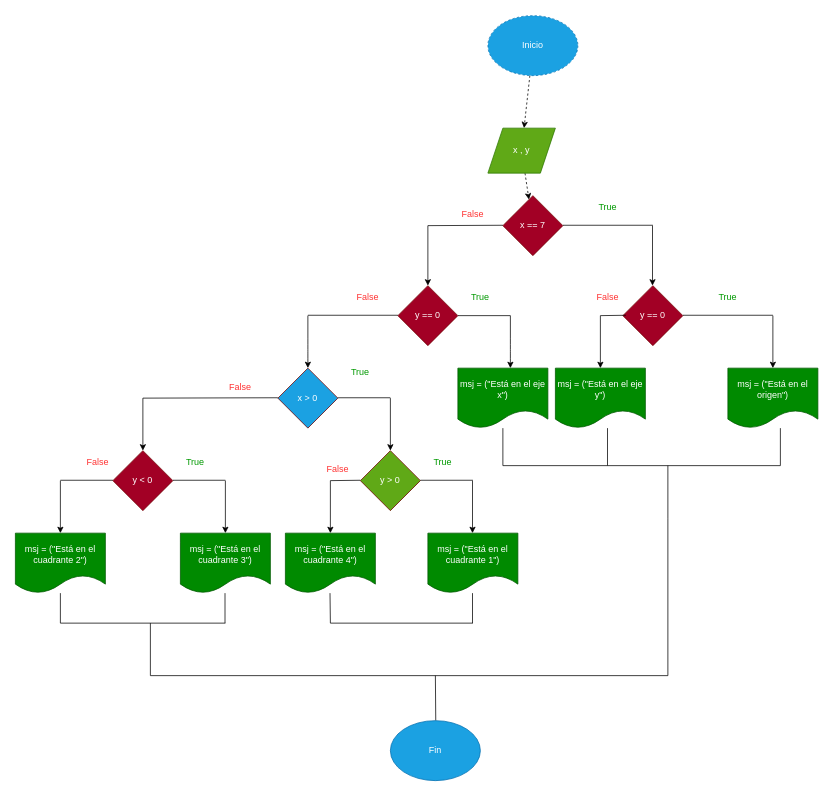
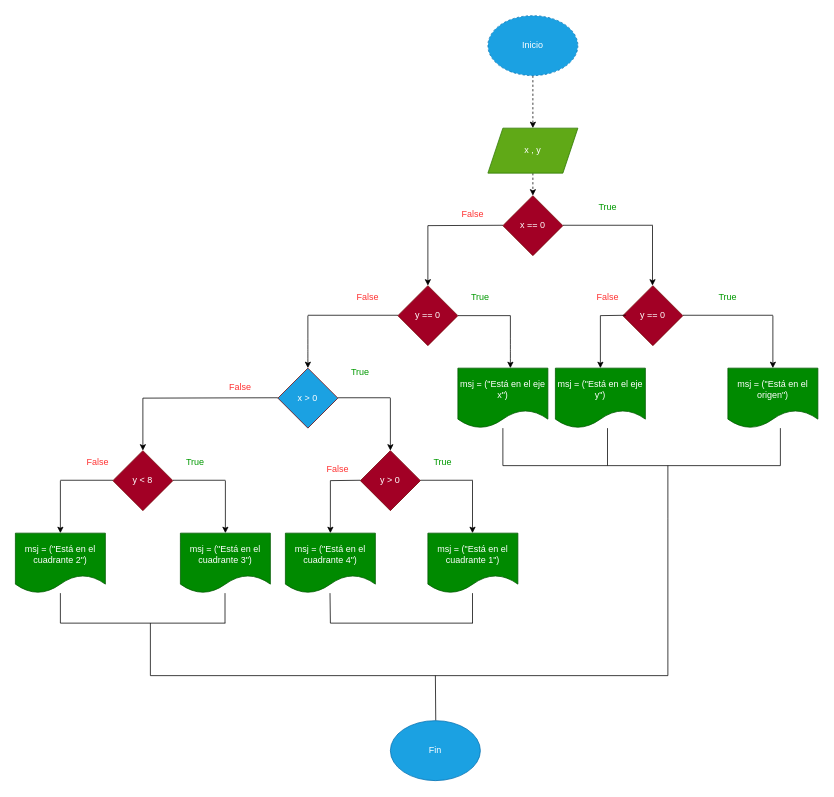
- <mxCell id="5" value="x , y" style="shape=parallelogram;perimeter=parallelogramPerimeter;whiteSpace=wrap;html=1;fixedSize=1;fillColor=#60a917;fontColor=#ffffff;strokeColor=#2D7600;" parent="1" vertex="1"><mxGeometry x="650" y="170" width="90" height="60" as="geometry" /></mxCell>
+ <mxCell id="5" value="x , y" style="shape=parallelogram;perimeter=parallelogramPerimeter;whiteSpace=wrap;html=1;fixedSize=1;fillColor=#60a917;fontColor=#ffffff;strokeColor=#2D7600;" parent="1" vertex="1"><mxGeometry x="650" y="170" width="120" height="60" as="geometry" /></mxCell>
- <mxCell id="6" value="x == 7" style="rhombus;whiteSpace=wrap;html=1;fillColor=#a20025;fontColor=#ffffff;strokeColor=#6F0000;" parent="1" vertex="1"><mxGeometry x="670" y="260" width="80" height="80" as="geometry" /></mxCell>
+ <mxCell id="6" value="x == 0" style="rhombus;whiteSpace=wrap;html=1;fillColor=#a20025;fontColor=#ffffff;strokeColor=#6F0000;" parent="1" vertex="1"><mxGeometry x="670" y="260" width="80" height="80" as="geometry" /></mxCell>
- <mxCell id="37" value="y &amp;lt; 0" style="rhombus;whiteSpace=wrap;html=1;fillColor=#a20025;fontColor=#ffffff;strokeColor=#6F0000;" parent="1" vertex="1"><mxGeometry x="150" y="600" width="80" height="80" as="geometry" /></mxCell>
+ <mxCell id="37" value="y &amp;lt; 8" style="rhombus;whiteSpace=wrap;html=1;fillColor=#a20025;fontColor=#ffffff;strokeColor=#6F0000;" parent="1" vertex="1"><mxGeometry x="150" y="600" width="80" height="80" as="geometry" /></mxCell>
- <mxCell id="28" value="y &amp;gt; 0" style="rhombus;whiteSpace=wrap;html=1;fillColor=#60a917;fontColor=#ffffff;strokeColor=#6F0000;" parent="1" vertex="1"><mxGeometry x="480" y="600" width="80" height="80" as="geometry" /></mxCell>
+ <mxCell id="28" value="y &amp;gt; 0" style="rhombus;whiteSpace=wrap;html=1;fillColor=#a20025;fontColor=#ffffff;strokeColor=#6F0000;" parent="1" vertex="1"><mxGeometry x="480" y="600" width="80" height="80" as="geometry" /></mxCell>
